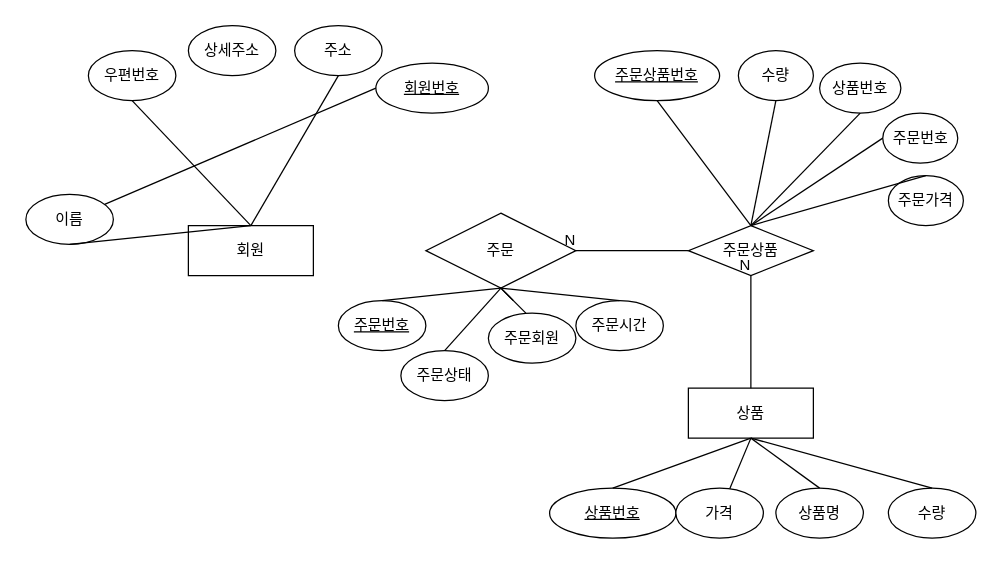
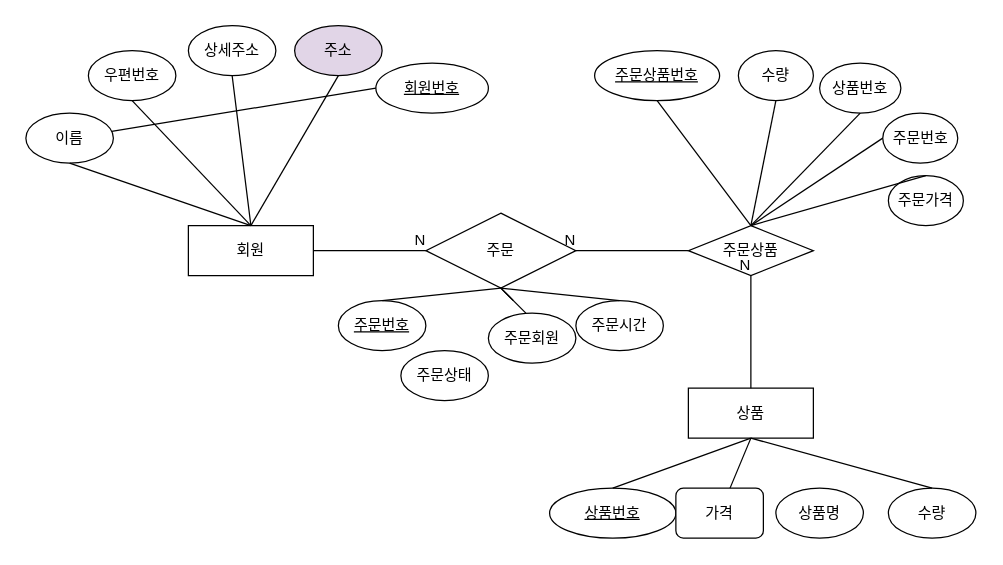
- <mxCell id="8" value="주소" style="ellipse;whiteSpace=wrap;html=1;align=center;" parent="1" vertex="1"><mxGeometry x="235" y="20" width="70" height="40" as="geometry" /></mxCell>
+ <mxCell id="8" value="주소" style="ellipse;whiteSpace=wrap;html=1;align=center;fillColor=#e1d5e7;" parent="1" vertex="1"><mxGeometry x="235" y="20" width="70" height="40" as="geometry" /></mxCell>
+ <mxCell id="10" value="" style="endArrow=none;html=1;rounded=0;entryX=0.5;entryY=1;entryDx=0;entryDy=0;exitX=0.5;exitY=0;exitDx=0;exitDy=0;" parent="1" source="2" target="5" edge="1"><mxGeometry relative="1" as="geometry"><mxPoint x="180" y="70" as="sourcePoint" /><mxPoint x="305" y="100" as="targetPoint" /></mxGeometry></mxCell>
- <mxCell id="7" value="이름" style="ellipse;whiteSpace=wrap;html=1;align=center;" parent="1" vertex="1"><mxGeometry x="20" y="155" width="70" height="40" as="geometry" /></mxCell>
+ <mxCell id="7" value="이름" style="ellipse;whiteSpace=wrap;html=1;align=center;" parent="1" vertex="1"><mxGeometry x="20" y="90" width="70" height="40" as="geometry" /></mxCell>
+ <mxCell id="36" value="" style="endArrow=none;html=1;rounded=0;exitX=1;exitY=0.5;exitDx=0;exitDy=0;entryX=0;entryY=0.5;entryDx=0;entryDy=0;" parent="1" source="2" target="22" edge="1"><mxGeometry relative="1" as="geometry"><mxPoint x="235" y="340" as="sourcePoint" /><mxPoint x="225" y="250" as="targetPoint" /></mxGeometry></mxCell>
+ <mxCell id="37" value="N" style="resizable=0;html=1;align=right;verticalAlign=bottom;" parent="36" connectable="0" vertex="1"><mxGeometry x="1" relative="1" as="geometry" /></mxCell>
- <mxCell id="43" value="" style="endArrow=none;html=1;rounded=0;exitX=0.5;exitY=1;exitDx=0;exitDy=0;entryX=0.5;entryY=0;entryDx=0;entryDy=0;" parent="1" source="22" target="41" edge="1"><mxGeometry relative="1" as="geometry"><mxPoint x="410" y="240" as="sourcePoint" /><mxPoint x="315" y="250" as="targetPoint" /></mxGeometry></mxCell>
- <mxCell id="19" value="" style="endArrow=none;html=1;rounded=0;exitX=0.5;exitY=0;exitDx=0;exitDy=0;entryX=0.5;entryY=1;entryDx=0;entryDy=0;" parent="1" source="15" target="13" edge="1"><mxGeometry relative="1" as="geometry"><mxPoint x="521" y="470" as="sourcePoint" /><mxPoint x="566" y="460" as="targetPoint" /></mxGeometry></mxCell>
- <mxCell id="20" value="가격" style="ellipse;whiteSpace=wrap;html=1;align=center;" parent="1" vertex="1"><mxGeometry x="540" y="390" width="70" height="40" as="geometry" /></mxCell>
+ <mxCell id="20" value="가격" style="whiteSpace=wrap;html=1;align=center;rounded=1;" parent="1" vertex="1"><mxGeometry x="540" y="390" width="70" height="40" as="geometry" /></mxCell>
